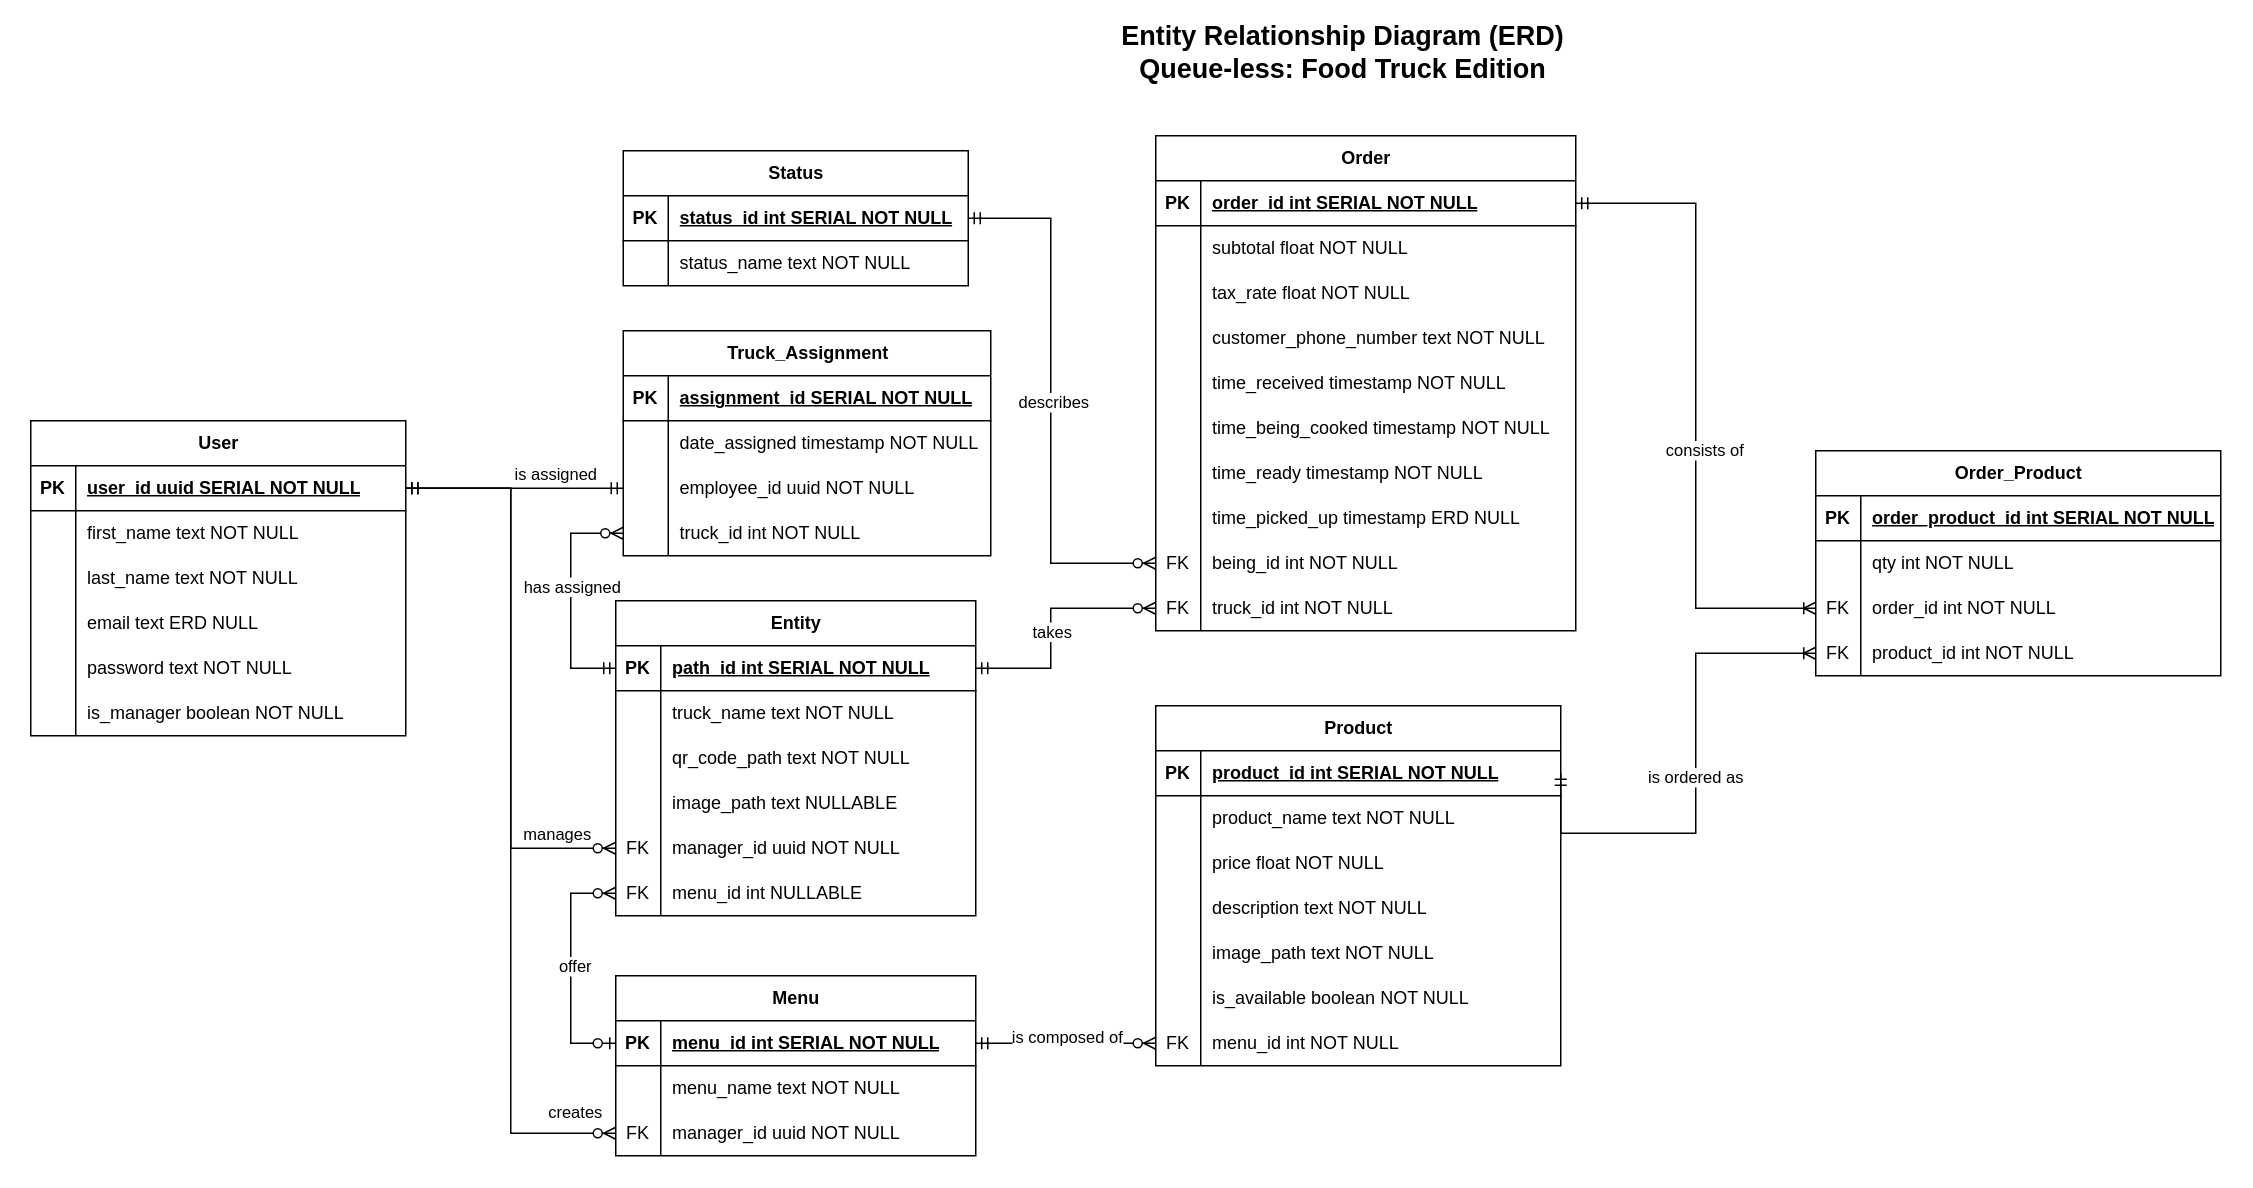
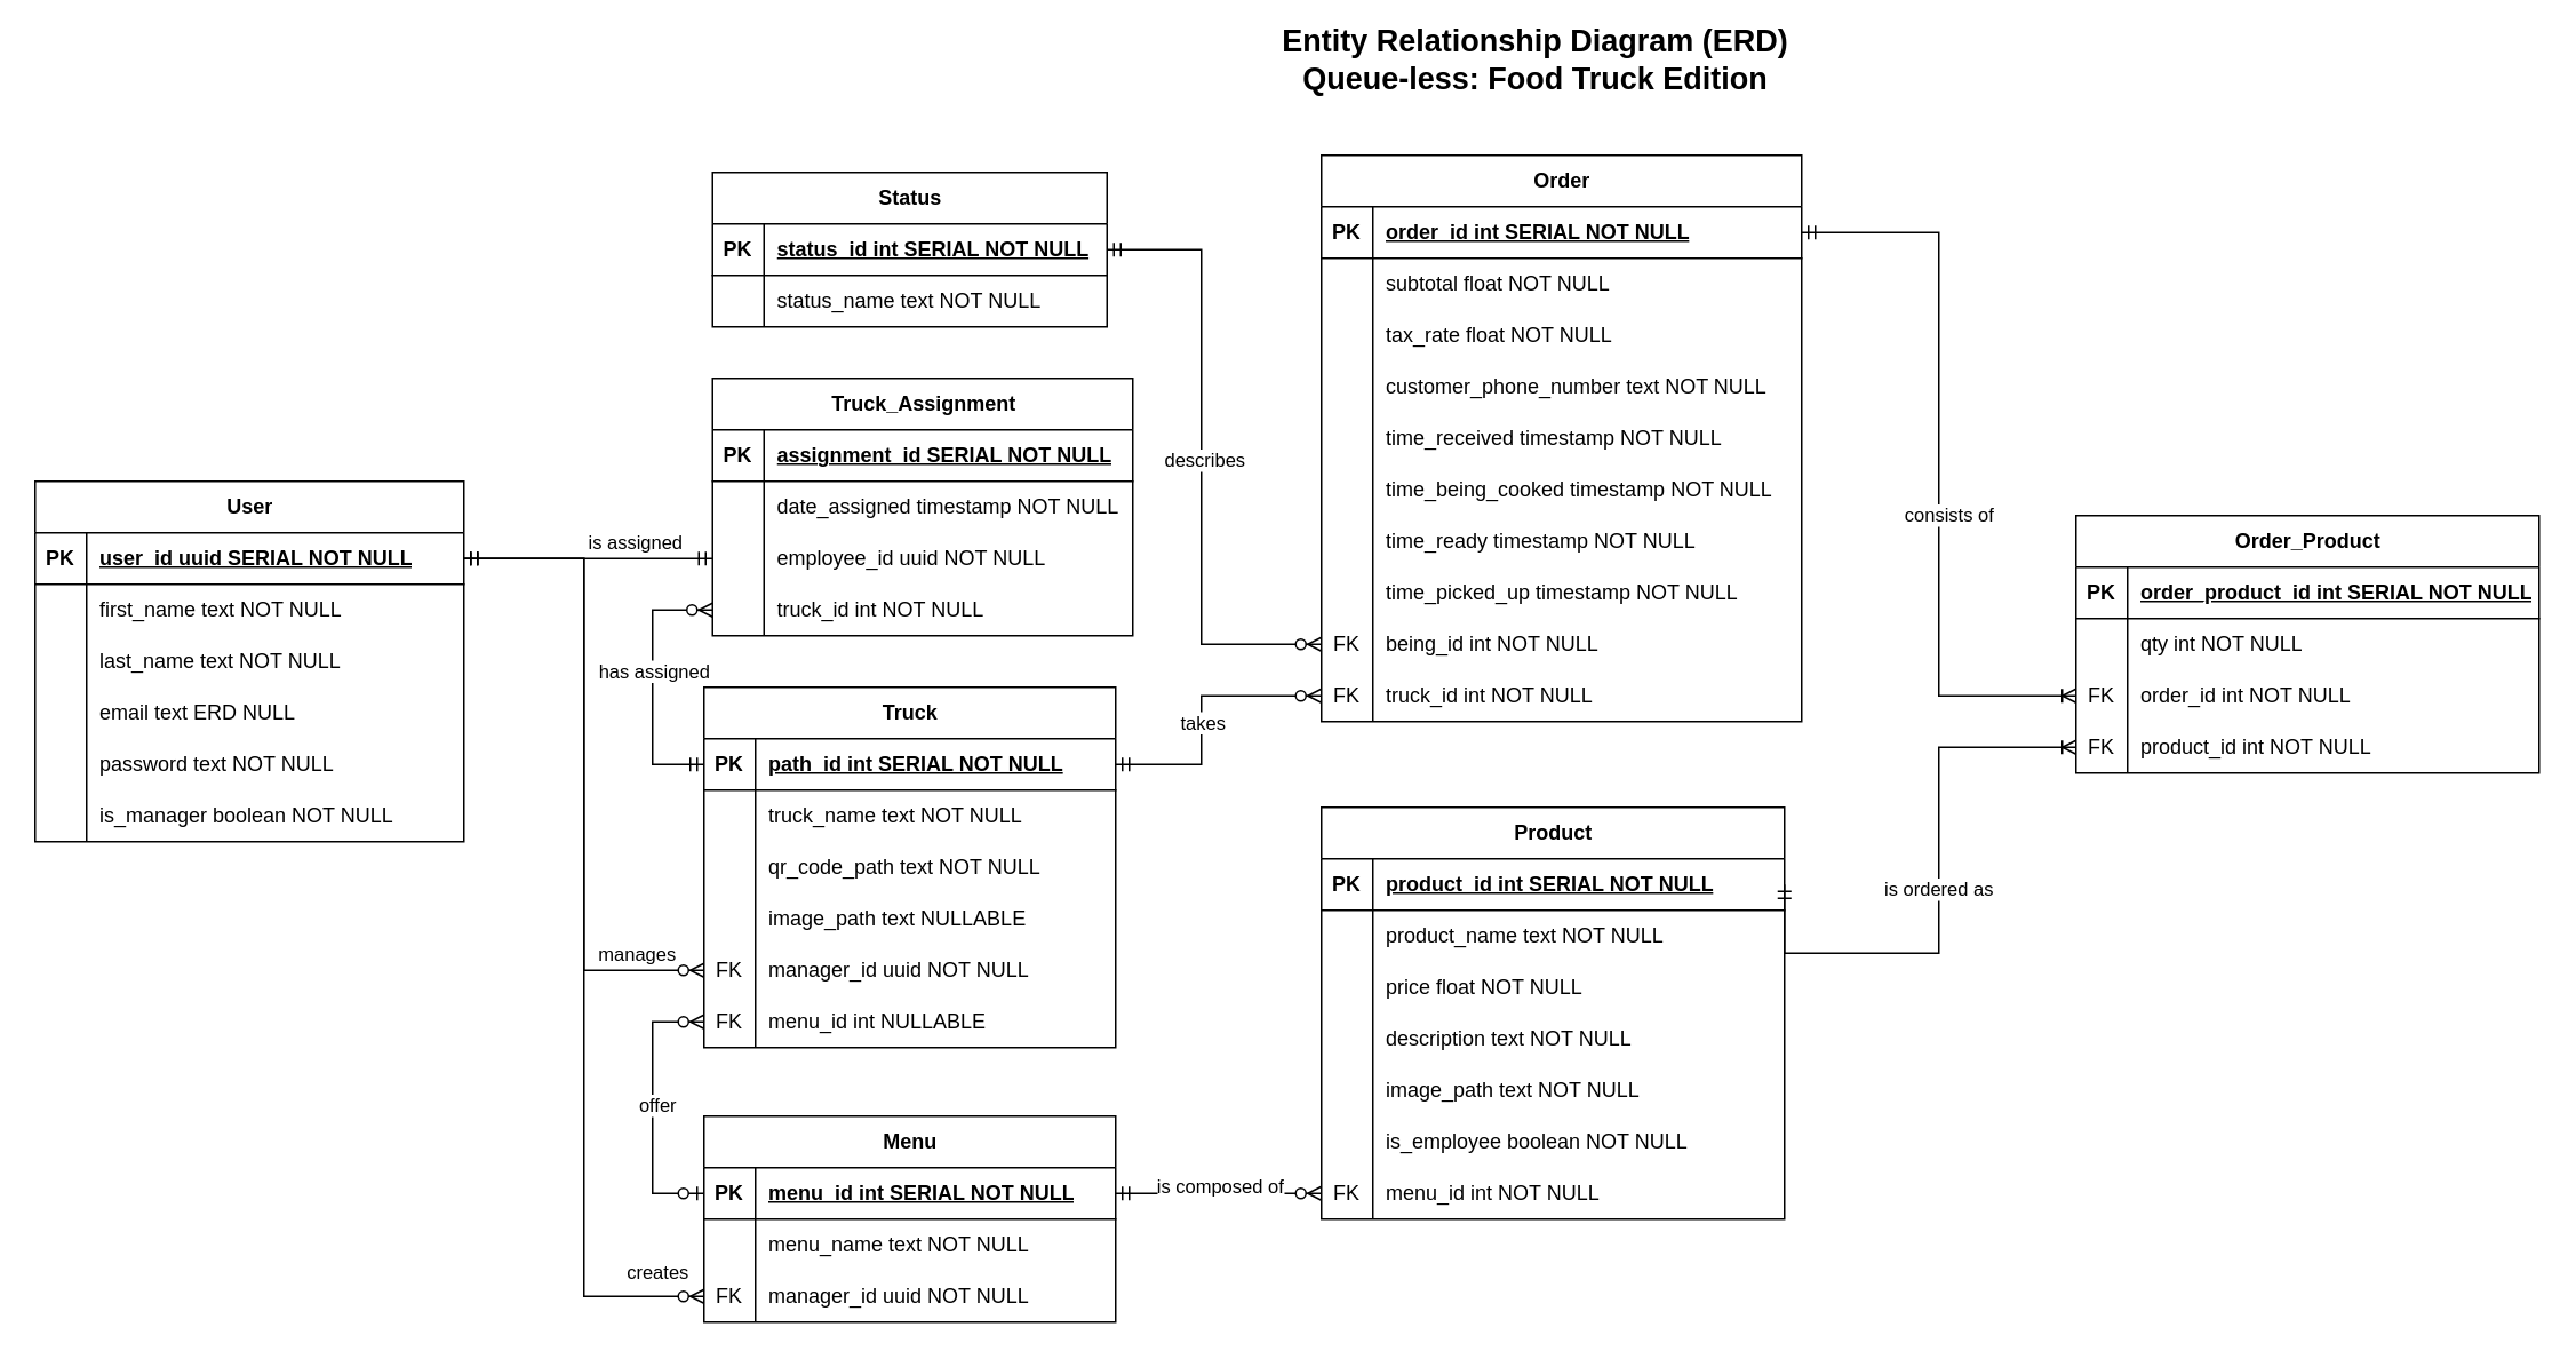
- <mxCell id="74" value="time_picked_up timestamp ERD NULL" style="shape=partialRectangle;connectable=0;fillColor=none;top=0;left=0;bottom=0;right=0;align=left;spacingLeft=6;overflow=hidden;whiteSpace=wrap;html=1;" parent="72" vertex="1"><mxGeometry x="30" width="250" height="30" as="geometry"><mxRectangle width="250" height="30" as="alternateBounds" /></mxGeometry></mxCell>
+ <mxCell id="74" value="time_picked_up timestamp NOT NULL" style="shape=partialRectangle;connectable=0;fillColor=none;top=0;left=0;bottom=0;right=0;align=left;spacingLeft=6;overflow=hidden;whiteSpace=wrap;html=1;" parent="72" vertex="1"><mxGeometry x="30" width="250" height="30" as="geometry"><mxRectangle width="250" height="30" as="alternateBounds" /></mxGeometry></mxCell>
- <mxCell id="2" value="Entity" style="shape=table;startSize=30;container=1;collapsible=1;childLayout=tableLayout;fixedRows=1;rowLines=0;fontStyle=1;align=center;resizeLast=1;html=1;" parent="1" vertex="1"><mxGeometry x="410" y="400" width="240" height="210" as="geometry" /></mxCell>
+ <mxCell id="2" value="Truck" style="shape=table;startSize=30;container=1;collapsible=1;childLayout=tableLayout;fixedRows=1;rowLines=0;fontStyle=1;align=center;resizeLast=1;html=1;" parent="1" vertex="1"><mxGeometry x="410" y="400" width="240" height="210" as="geometry" /></mxCell>
- <mxCell id="99" value="is_available boolean NOT NULL" style="shape=partialRectangle;connectable=0;fillColor=none;top=0;left=0;bottom=0;right=0;align=left;spacingLeft=6;overflow=hidden;whiteSpace=wrap;html=1;" parent="97" vertex="1"><mxGeometry x="30" width="240" height="30" as="geometry"><mxRectangle width="240" height="30" as="alternateBounds" /></mxGeometry></mxCell>
+ <mxCell id="99" value="is_employee boolean NOT NULL" style="shape=partialRectangle;connectable=0;fillColor=none;top=0;left=0;bottom=0;right=0;align=left;spacingLeft=6;overflow=hidden;whiteSpace=wrap;html=1;" parent="97" vertex="1"><mxGeometry x="30" width="240" height="30" as="geometry"><mxRectangle width="240" height="30" as="alternateBounds" /></mxGeometry></mxCell>
